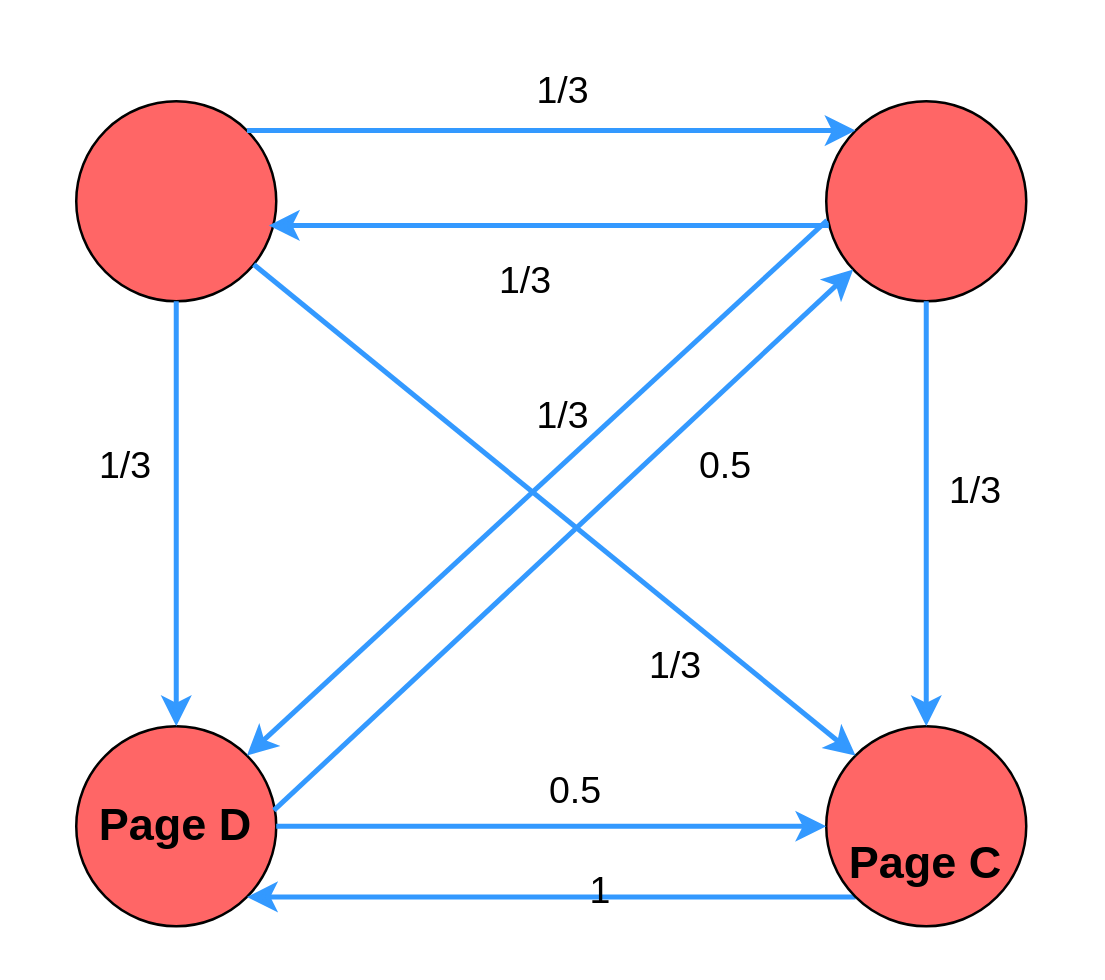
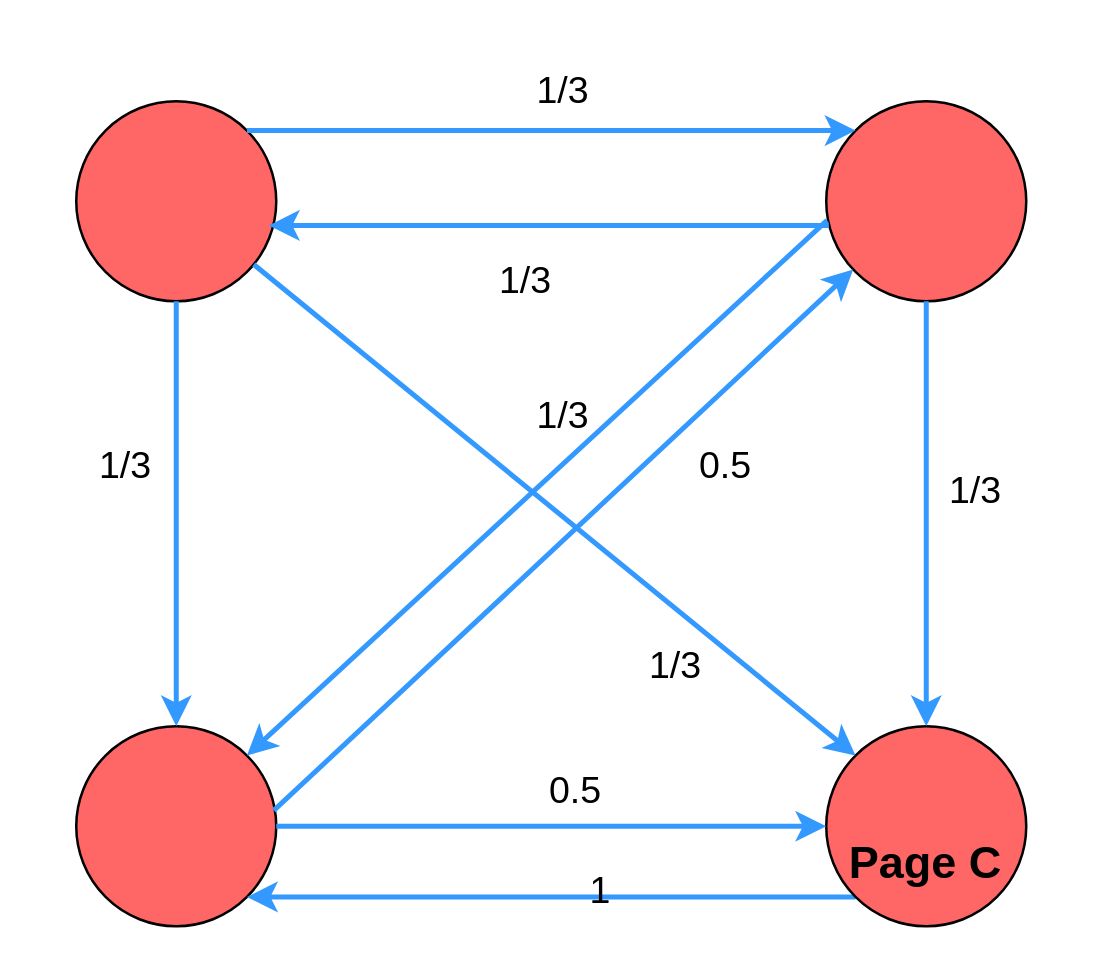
- <mxCell id="16" value="&lt;b&gt;&lt;font style=&quot;font-size: 18px;&quot;&gt;Page D&lt;/font&gt;&lt;/b&gt;" style="text;html=1;align=center;verticalAlign=middle;whiteSpace=wrap;rounded=0;" parent="1" vertex="1"><mxGeometry x="35" y="315" width="70" height="30" as="geometry" /></mxCell>
